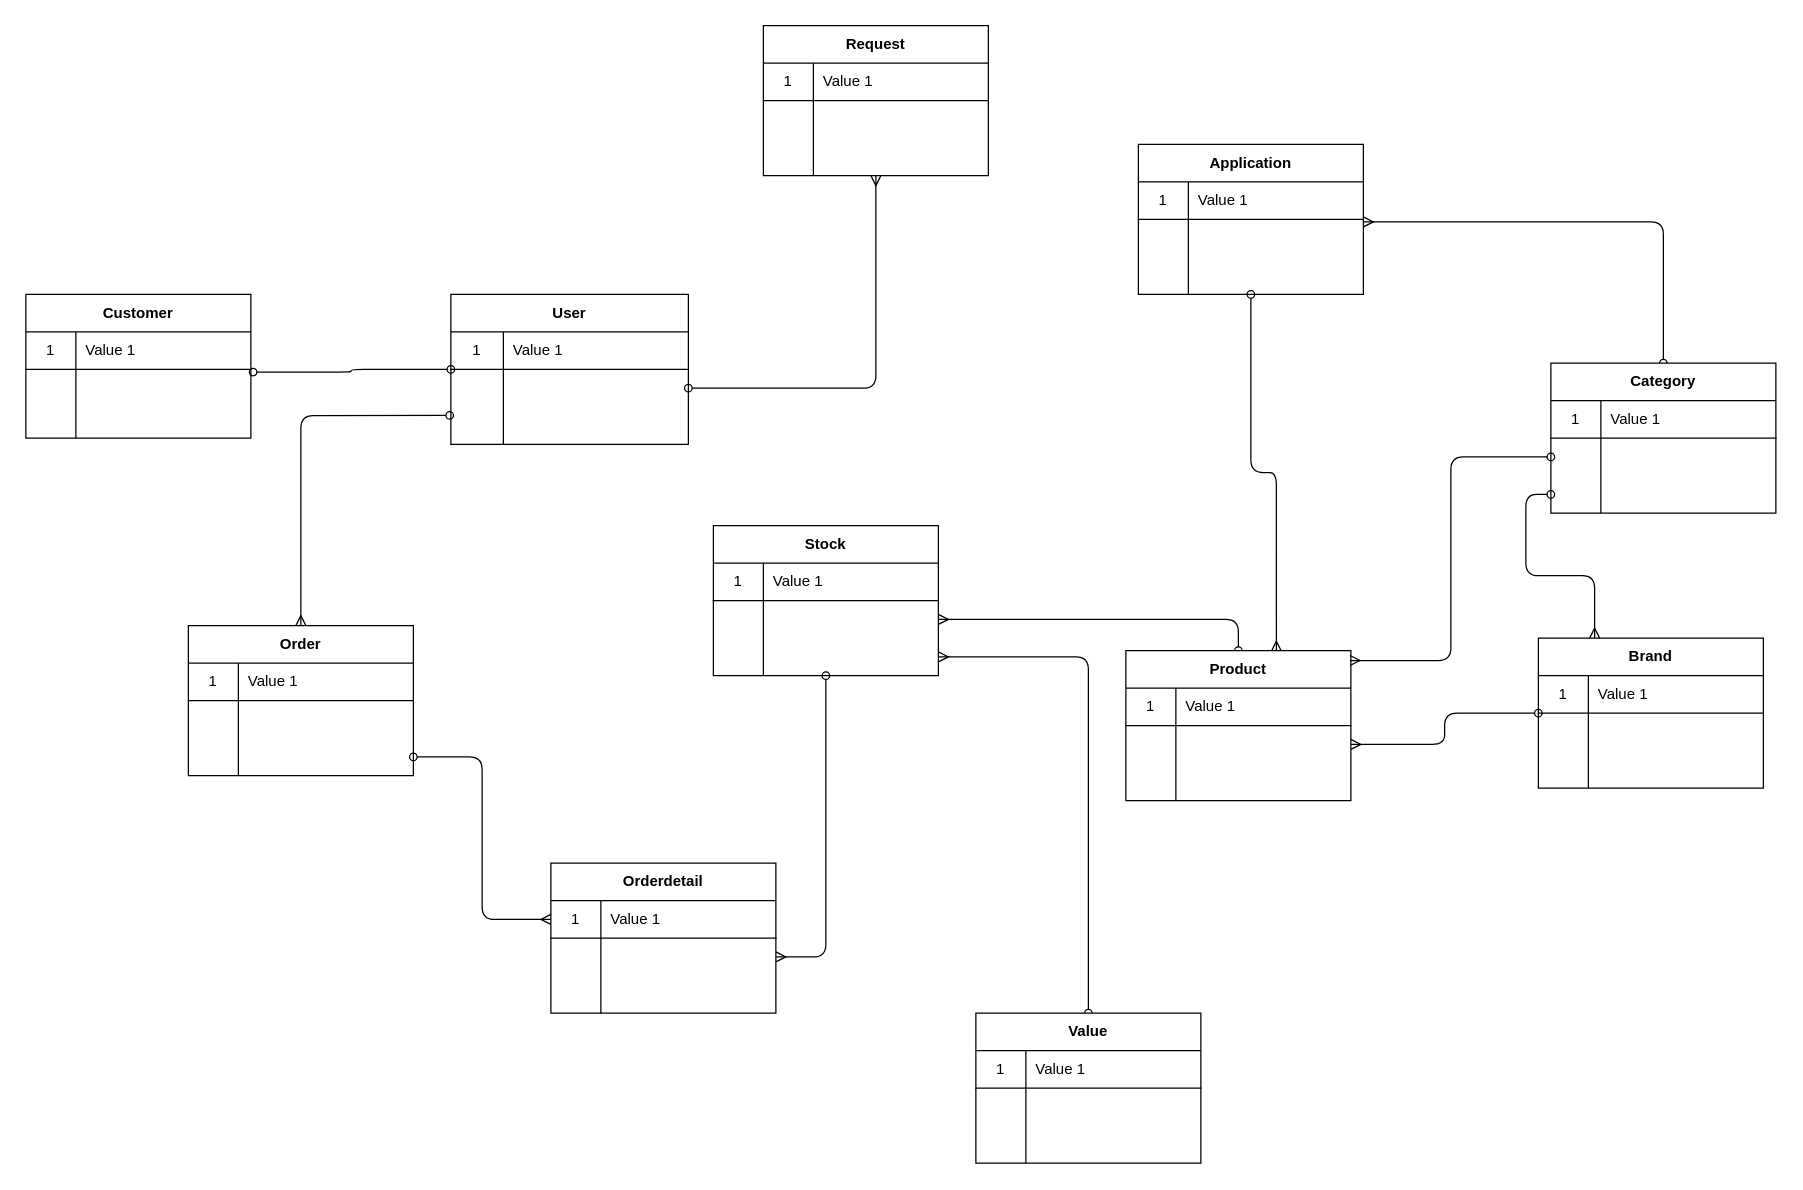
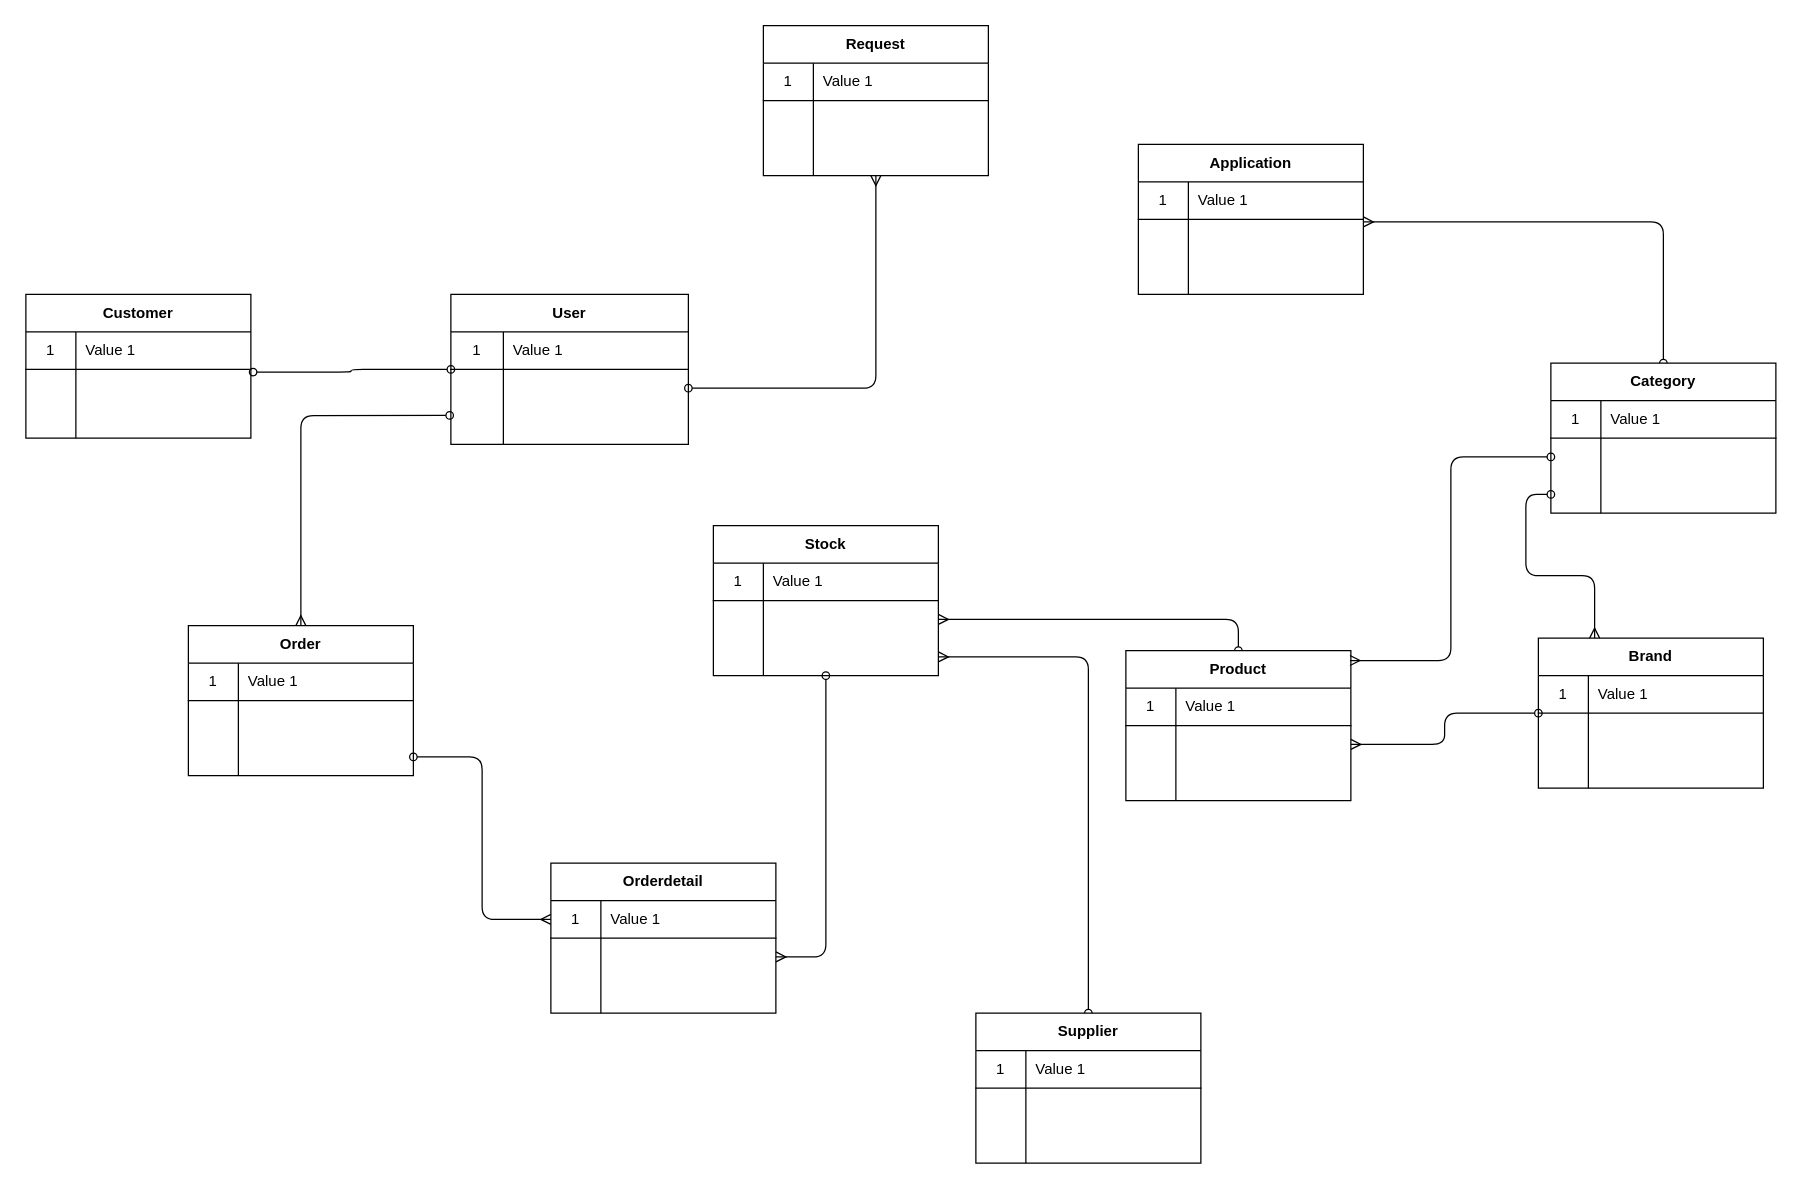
- <mxCell id="23" style="edgeStyle=orthogonalEdgeStyle;curved=0;rounded=1;sketch=0;orthogonalLoop=1;jettySize=auto;html=1;startArrow=oval;startFill=0;endArrow=ERmany;endFill=0;entryX=0.669;entryY=0.004;entryDx=0;entryDy=0;entryPerimeter=0;" edge="1" parent="1" source="24" target="78"><mxGeometry relative="1" as="geometry" /></mxCell>
- <mxCell id="110" value="Value" style="shape=table;html=1;whiteSpace=wrap;startSize=30;container=1;collapsible=0;childLayout=tableLayout;fixedRows=1;rowLines=0;fontStyle=1;align=center;" vertex="1" parent="1"><mxGeometry x="780" y="810" width="180" height="120" as="geometry" /></mxCell>
+ <mxCell id="110" value="Supplier" style="shape=table;html=1;whiteSpace=wrap;startSize=30;container=1;collapsible=0;childLayout=tableLayout;fixedRows=1;rowLines=0;fontStyle=1;align=center;" vertex="1" parent="1"><mxGeometry x="780" y="810" width="180" height="120" as="geometry" /></mxCell>
